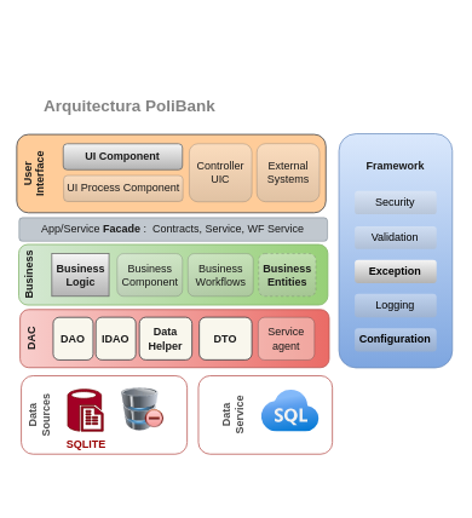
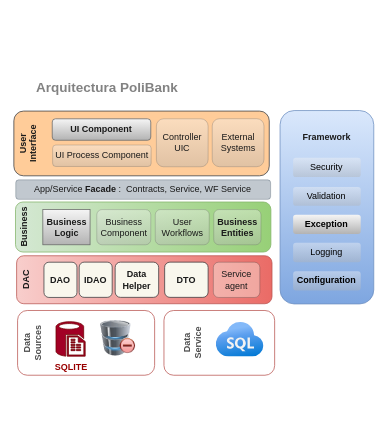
- <mxCell id="15" value="&lt;font color=&quot;#1a1a1a&quot;&gt;&lt;b&gt;Business Entities&lt;/b&gt;&lt;/font&gt;" style="rounded=1;whiteSpace=wrap;html=1;fillColor=#f5f5f5;strokeColor=#666666;gradientColor=#b3b3b3;opacity=40;dashed=1;" parent="1" vertex="1"><mxGeometry x="284.5" y="279.08" width="63" height="47" as="geometry" /></mxCell>
+ <mxCell id="15" value="&lt;font color=&quot;#1a1a1a&quot;&gt;&lt;b&gt;Business Entities&lt;/b&gt;&lt;/font&gt;" style="rounded=1;whiteSpace=wrap;html=1;fillColor=#f5f5f5;strokeColor=#666666;gradientColor=#b3b3b3;opacity=40;" parent="1" vertex="1"><mxGeometry x="284.5" y="279.08" width="63" height="47" as="geometry" /></mxCell>
- <mxCell id="17" value="&lt;font color=&quot;#1a1a1a&quot;&gt;Business Workflows&lt;/font&gt;" style="rounded=1;whiteSpace=wrap;html=1;fillColor=#f5f5f5;strokeColor=#666666;gradientColor=#b3b3b3;opacity=40;" parent="1" vertex="1"><mxGeometry x="206.5" y="279.08" width="72" height="47" as="geometry" /></mxCell>
+ <mxCell id="17" value="&lt;font color=&quot;#1a1a1a&quot;&gt;User Workflows&lt;/font&gt;" style="rounded=1;whiteSpace=wrap;html=1;fillColor=#f5f5f5;strokeColor=#666666;gradientColor=#b3b3b3;opacity=40;" parent="1" vertex="1"><mxGeometry x="206.5" y="279.08" width="72" height="47" as="geometry" /></mxCell>
